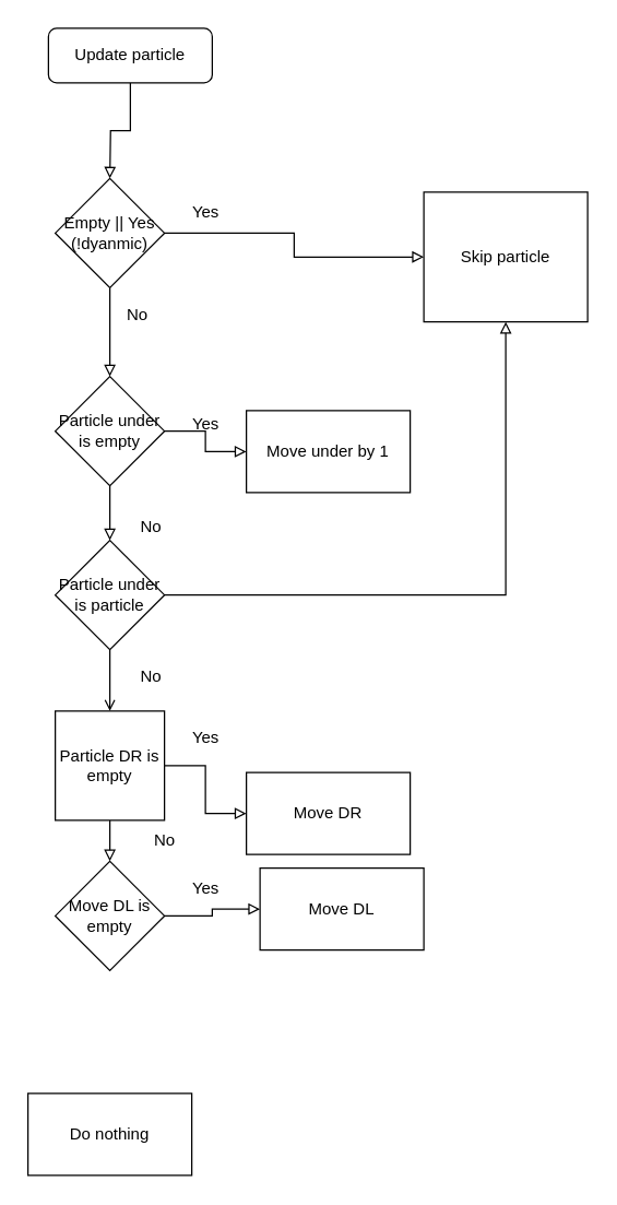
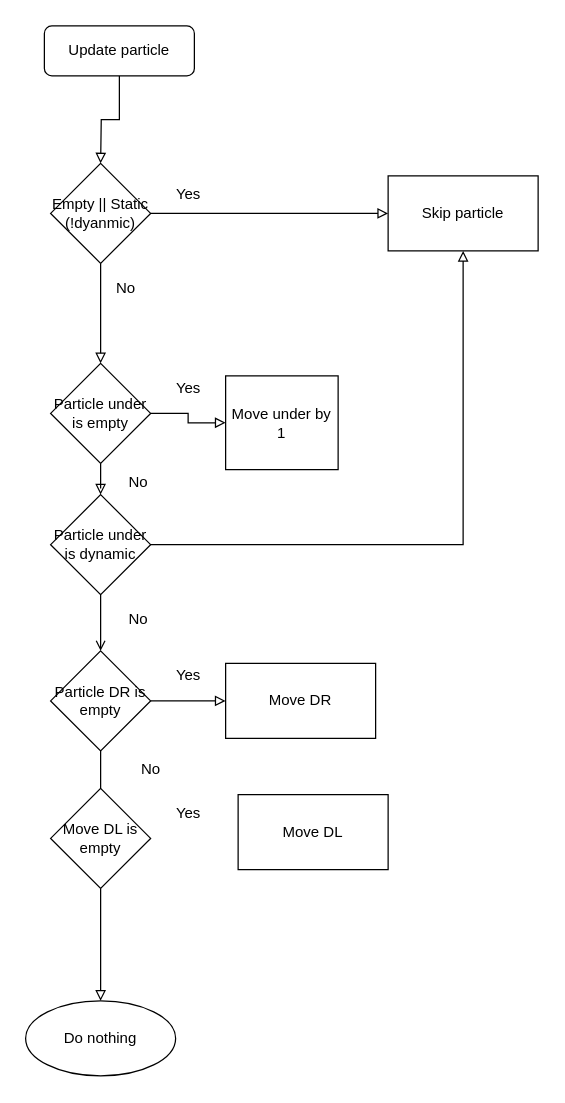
- <mxCell id="6" value="Empty || Yes (!dyanmic)" style="rhombus;whiteSpace=wrap;html=1;" parent="1" vertex="1"><mxGeometry x="40" y="130" width="80" height="80" as="geometry" /></mxCell>
+ <mxCell id="6" value="Empty || Static (!dyanmic)" style="rhombus;whiteSpace=wrap;html=1;" parent="1" vertex="1"><mxGeometry x="40" y="130" width="80" height="80" as="geometry" /></mxCell>
- <mxCell id="7" value="Skip particle" style="whiteSpace=wrap;html=1;" parent="1" vertex="1"><mxGeometry x="310" y="140" width="120" height="95" as="geometry" /></mxCell>
+ <mxCell id="7" value="Skip particle" style="whiteSpace=wrap;html=1;" parent="1" vertex="1"><mxGeometry x="310" y="140" width="120" height="60" as="geometry" /></mxCell>
- <mxCell id="11" value="Particle under is empty" style="rhombus;whiteSpace=wrap;html=1;" parent="1" vertex="1"><mxGeometry x="40" y="275" width="80" height="80" as="geometry" /></mxCell>
+ <mxCell id="11" value="Particle under is empty" style="rhombus;whiteSpace=wrap;html=1;" parent="1" vertex="1"><mxGeometry x="40" y="290" width="80" height="80" as="geometry" /></mxCell>
- <mxCell id="13" value="Move under by 1" style="whiteSpace=wrap;html=1;" parent="1" vertex="1"><mxGeometry x="180" y="300" width="120" height="60" as="geometry" /></mxCell>
+ <mxCell id="13" value="Move under by 1" style="whiteSpace=wrap;html=1;" parent="1" vertex="1"><mxGeometry x="180" y="300" width="90" height="75" as="geometry" /></mxCell>
- <mxCell id="17" value="Particle under is particle" style="rhombus;whiteSpace=wrap;html=1;" parent="1" vertex="1"><mxGeometry x="40" y="395" width="80" height="80" as="geometry" /></mxCell>
+ <mxCell id="17" value="Particle under is dynamic" style="rhombus;whiteSpace=wrap;html=1;" parent="1" vertex="1"><mxGeometry x="40" y="395" width="80" height="80" as="geometry" /></mxCell>
- <mxCell id="21" value="Particle DR is empty" style="whiteSpace=wrap;html=1;rounded=0;" parent="1" vertex="1"><mxGeometry x="40" y="520" width="80" height="80" as="geometry" /></mxCell>
+ <mxCell id="21" value="Particle DR is empty" style="rhombus;whiteSpace=wrap;html=1;" parent="1" vertex="1"><mxGeometry x="40" y="520" width="80" height="80" as="geometry" /></mxCell>
- <mxCell id="22" value="Move DR" style="whiteSpace=wrap;html=1;" parent="1" vertex="1"><mxGeometry x="180" y="565" width="120" height="60" as="geometry" /></mxCell>
+ <mxCell id="22" value="Move DR" style="whiteSpace=wrap;html=1;" parent="1" vertex="1"><mxGeometry x="180" y="530" width="120" height="60" as="geometry" /></mxCell>
- <mxCell id="20" value="" style="edgeStyle=orthogonalEdgeStyle;rounded=0;orthogonalLoop=1;jettySize=auto;html=1;endArrow=block;endFill=0;entryX=0.5;entryY=0;entryDx=0;entryDy=0;" parent="1" source="21" target="26" edge="1"><mxGeometry relative="1" as="geometry"><mxPoint x="80" y="625" as="targetPoint" /></mxGeometry></mxCell>
+ <mxCell id="20" value="" style="edgeStyle=orthogonalEdgeStyle;rounded=0;orthogonalLoop=1;jettySize=auto;html=1;endArrow=none;endFill=0;entryX=0.5;entryY=0;entryDx=0;entryDy=0;" parent="1" source="21" target="26" edge="1"><mxGeometry relative="1" as="geometry"><mxPoint x="80" y="625" as="targetPoint" /></mxGeometry></mxCell>
- <mxCell id="24" value="" style="edgeStyle=orthogonalEdgeStyle;rounded=0;orthogonalLoop=1;jettySize=auto;html=1;endArrow=block;endFill=0;" parent="1" source="26" target="27" edge="1"><mxGeometry relative="1" as="geometry" /></mxCell>
+ <mxCell id="25" value="" style="edgeStyle=orthogonalEdgeStyle;rounded=0;orthogonalLoop=1;jettySize=auto;html=1;endArrow=block;endFill=0;" parent="1" source="26" target="31" edge="1"><mxGeometry relative="1" as="geometry"><mxPoint x="80" y="735" as="targetPoint" /></mxGeometry></mxCell>
- <mxCell id="31" value="Do nothing" style="whiteSpace=wrap;html=1;" parent="1" vertex="1"><mxGeometry x="20" y="800" width="120" height="60" as="geometry" /></mxCell>
+ <mxCell id="31" value="Do nothing" style="ellipse;whiteSpace=wrap;html=1;" parent="1" vertex="1"><mxGeometry x="20" y="800" width="120" height="60" as="geometry" /></mxCell>
